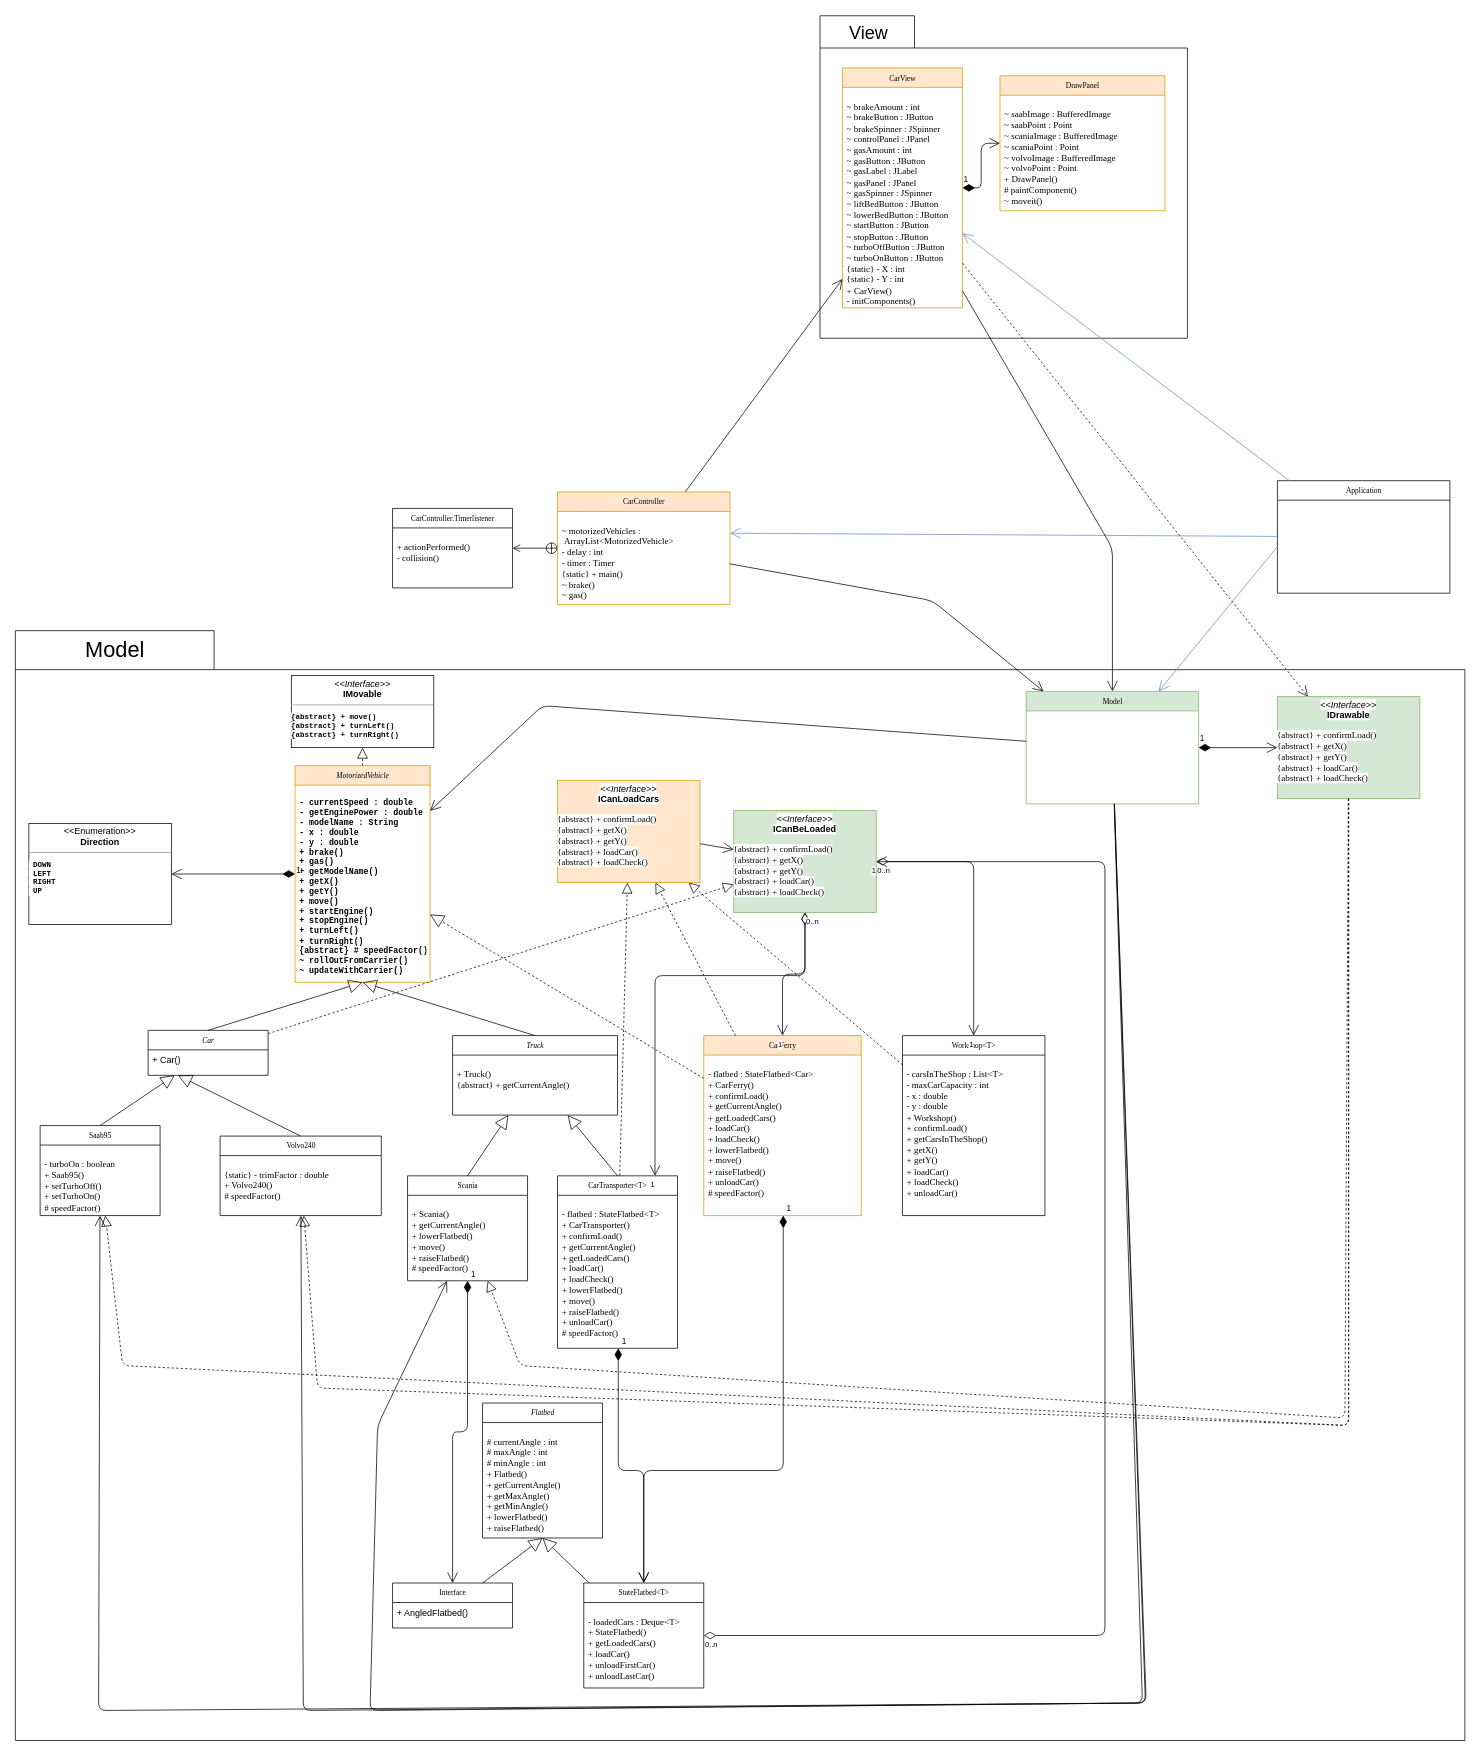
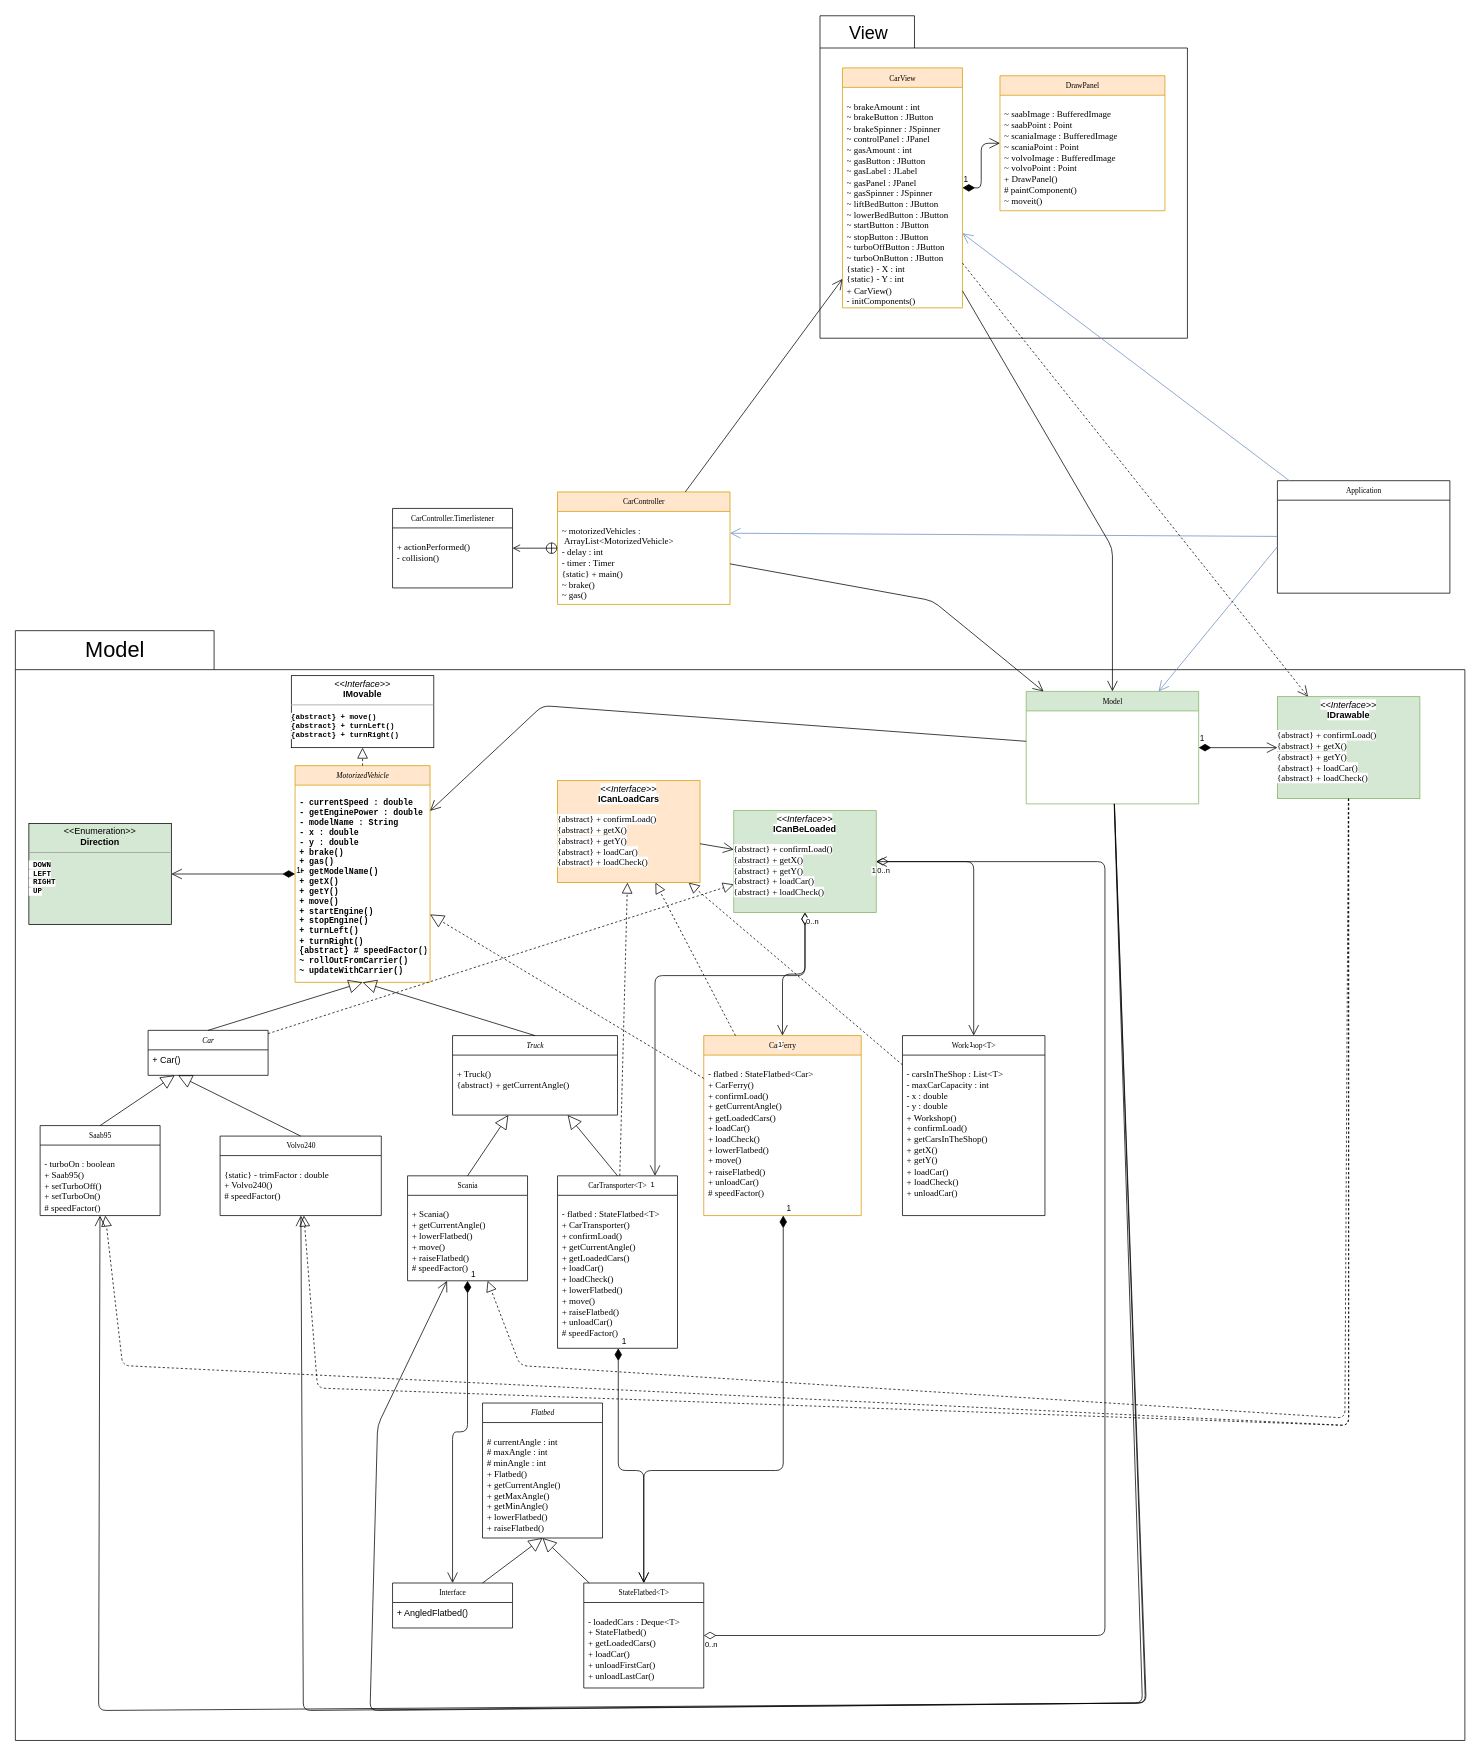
- <mxCell id="37" value="&lt;p style=&quot;margin: 0px ; margin-top: 4px ; text-align: center&quot;&gt;&amp;lt;&amp;lt;Enumeration&amp;gt;&amp;gt;&lt;br&gt;&lt;b&gt;Direction&lt;/b&gt;&lt;/p&gt;&lt;hr size=&quot;1&quot;&gt;&lt;pre style=&quot;font-family: &amp;#34;courier new&amp;#34; ; font-size: 10px&quot;&gt;&lt;span style=&quot;background-color: rgb(255 , 255 , 255)&quot;&gt; &lt;b&gt;DOWN&lt;br&gt; LEFT&lt;br&gt; RIGHT&lt;br&gt; UP&lt;/b&gt;&lt;/span&gt;&lt;/pre&gt;" style="verticalAlign=top;align=left;overflow=fill;fontSize=12;fontFamily=Helvetica;html=1;rounded=0;shadow=0;comic=0;labelBackgroundColor=none;strokeWidth=1" parent="1" vertex="1"><mxGeometry x="38" y="1097" width="190" height="135" as="geometry" /></mxCell>
+ <mxCell id="37" value="&lt;p style=&quot;margin: 0px ; margin-top: 4px ; text-align: center&quot;&gt;&amp;lt;&amp;lt;Enumeration&amp;gt;&amp;gt;&lt;br&gt;&lt;b&gt;Direction&lt;/b&gt;&lt;/p&gt;&lt;hr size=&quot;1&quot;&gt;&lt;pre style=&quot;font-family: &amp;#34;courier new&amp;#34; ; font-size: 10px&quot;&gt;&lt;span style=&quot;background-color: rgb(255 , 255 , 255)&quot;&gt; &lt;b&gt;DOWN&lt;br&gt; LEFT&lt;br&gt; RIGHT&lt;br&gt; UP&lt;/b&gt;&lt;/span&gt;&lt;/pre&gt;" style="verticalAlign=top;align=left;overflow=fill;fontSize=12;fontFamily=Helvetica;html=1;rounded=0;shadow=0;comic=0;labelBackgroundColor=none;strokeWidth=1;fillColor=#d5e8d4;" parent="1" vertex="1"><mxGeometry x="38" y="1097" width="190" height="135" as="geometry" /></mxCell>
